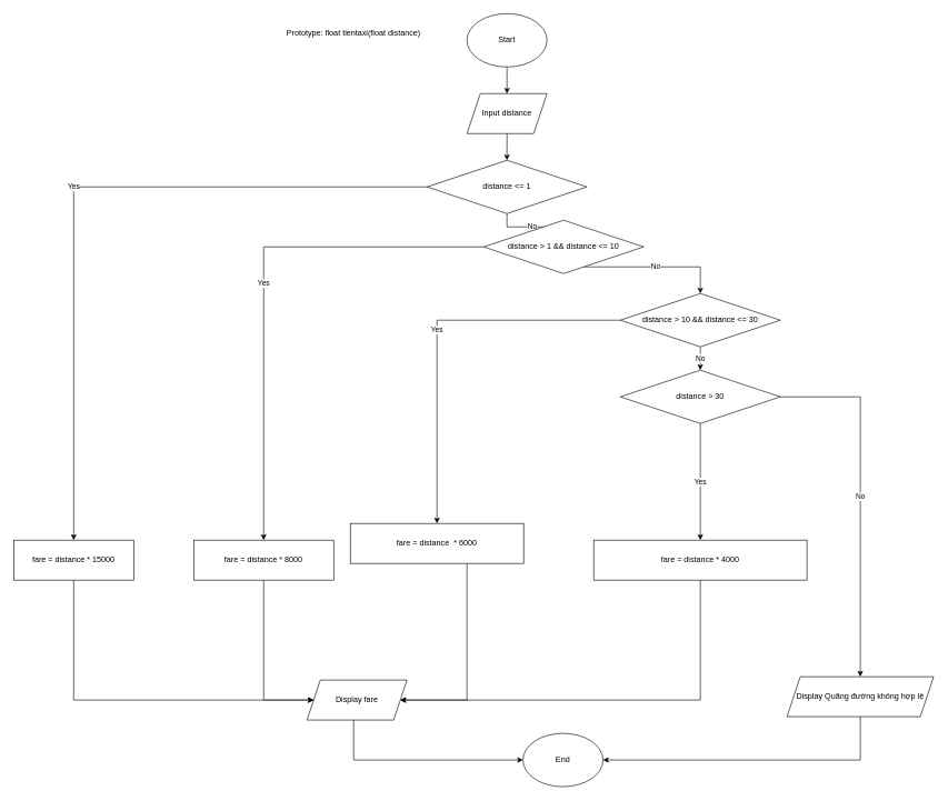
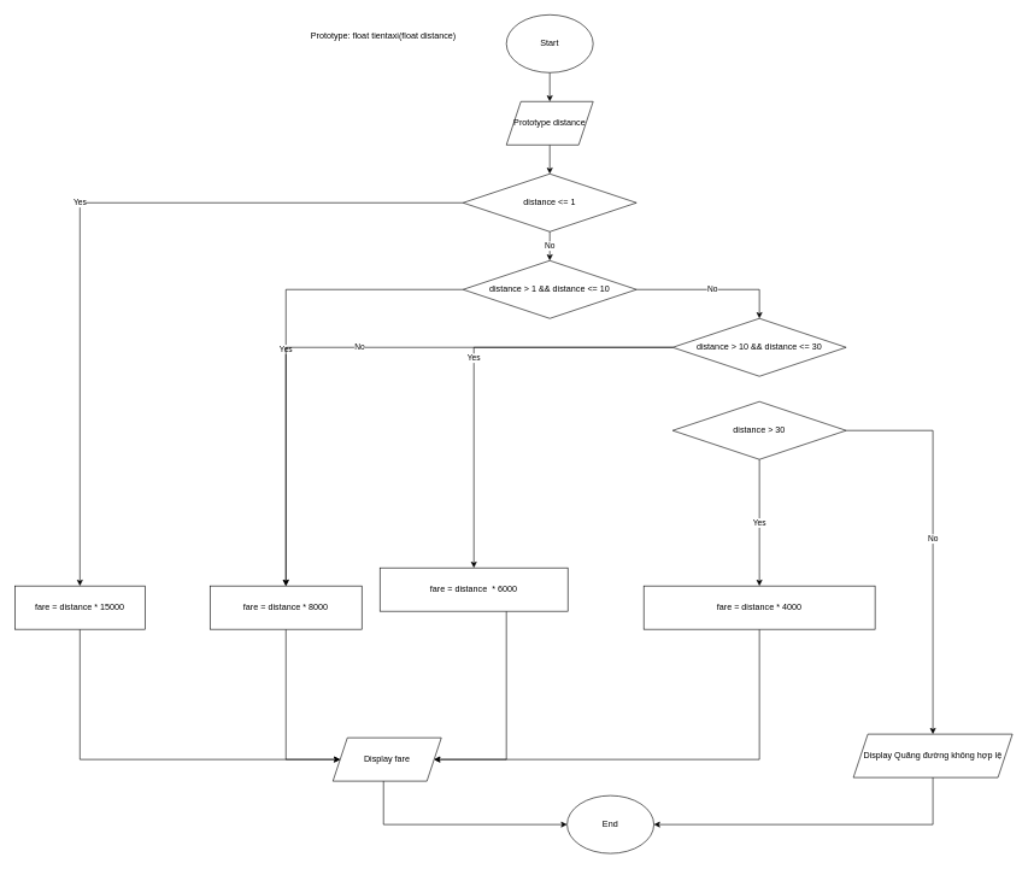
- <mxCell id="6" value="Input distance" style="shape=parallelogram;perimeter=parallelogramPerimeter;whiteSpace=wrap;html=1;fixedSize=1;" vertex="1" parent="1"><mxGeometry x="700" y="140" width="120" height="60" as="geometry" /></mxCell>
+ <mxCell id="6" value="Prototype distance" style="shape=parallelogram;perimeter=parallelogramPerimeter;whiteSpace=wrap;html=1;fixedSize=1;" vertex="1" parent="1"><mxGeometry x="700" y="140" width="120" height="60" as="geometry" /></mxCell>
- <mxCell id="12" value="distance &gt; 1 &amp;&amp; distance &lt;= 10" style="rhombus;whiteSpace=wrap;html=1;" vertex="1" parent="1"><mxGeometry x="725" y="330" width="240" height="80" as="geometry" /></mxCell>
+ <mxCell id="12" value="distance &gt; 1 &amp;&amp; distance &lt;= 10" style="rhombus;whiteSpace=wrap;html=1;" vertex="1" parent="1"><mxGeometry x="640" y="360" width="240" height="80" as="geometry" /></mxCell>
- <mxCell id="13" value="No" style="edgeStyle=orthogonalEdgeStyle;rounded=0;orthogonalLoop=1;jettySize=auto;html=1;" edge="1" parent="1" source="15" target="18"><mxGeometry relative="1" as="geometry" /></mxCell>
+ <mxCell id="13" value="No" style="edgeStyle=orthogonalEdgeStyle;rounded=0;orthogonalLoop=1;jettySize=auto;html=1;" edge="1" parent="1" source="15" target="26"><mxGeometry relative="1" as="geometry" /></mxCell>
